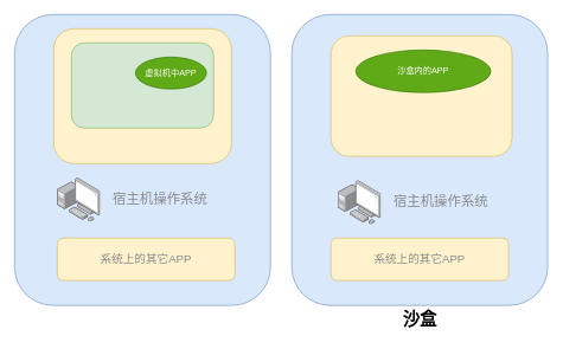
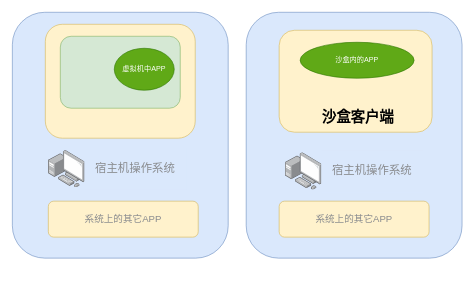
- <mxCell id="12" value="虚拟机中APP" style="ellipse;html=1;fillColor=#60a917;fontColor=#ffffff;strokeColor=#2D7600;whiteSpace=wrap;" vertex="1" parent="1"><mxGeometry x="190" y="80" width="100" height="45" as="geometry" /></mxCell>
+ <mxCell id="12" value="虚拟机中APP" style="ellipse;html=1;fillColor=#60a917;fontColor=#ffffff;strokeColor=#2D7600;whiteSpace=wrap;" vertex="1" parent="1"><mxGeometry x="190" y="80" width="100" height="70" as="geometry" /></mxCell>
+ <mxCell id="14" value="沙盒客户端" style="text;strokeColor=none;fillColor=none;html=1;fontSize=24;fontStyle=1;verticalAlign=middle;align=center;" vertex="1" parent="1"><mxGeometry x="492.5" y="175" width="207.5" height="40" as="geometry" /></mxCell>
- <mxCell id="16" value="沙盒" style="text;strokeColor=none;fillColor=none;html=1;fontSize=24;fontStyle=1;verticalAlign=middle;align=center;" vertex="1" parent="1"><mxGeometry x="540" y="430" width="100" height="40" as="geometry" /></mxCell>
